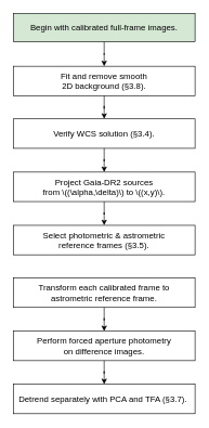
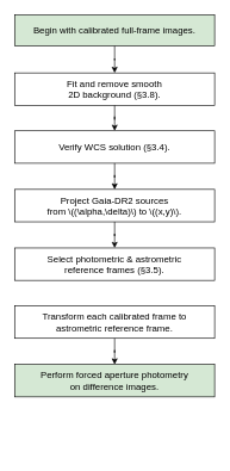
- <mxCell id="13" value="Perform forced aperture photometry&lt;br style=&quot;font-size: 13px;&quot;&gt;on difference images." style="rounded=0;whiteSpace=wrap;html=1;fontSize=13;flipV=1;flipH=1;verticalAlign=middle;align=center;" parent="2" vertex="1"><mxGeometry y="488.933" width="279.999" height="45.372" as="geometry" /></mxCell>
+ <mxCell id="13" value="Perform forced aperture photometry&lt;br style=&quot;font-size: 13px;&quot;&gt;on difference images." style="rounded=0;whiteSpace=wrap;html=1;fontSize=13;flipV=1;flipH=1;verticalAlign=middle;align=center;fillColor=#d5e8d4;" parent="2" vertex="1"><mxGeometry y="488.933" width="279.999" height="45.372" as="geometry" /></mxCell>
- <mxCell id="16" value="" style="edgeStyle=orthogonalEdgeStyle;rounded=0;jumpSize=2;orthogonalLoop=1;jettySize=auto;html=1;fontSize=13;" edge="1" parent="2" source="13" target="15"><mxGeometry relative="1" as="geometry" /></mxCell>
- <mxCell id="15" value="Detrend separately with PCA and TFA (§3.7).&amp;nbsp;" style="rounded=0;whiteSpace=wrap;html=1;fontSize=13;flipH=1;flipV=1;verticalAlign=middle;align=center;" parent="2" vertex="1"><mxGeometry x="0.001" y="570.628" width="279.999" height="45.372" as="geometry" /></mxCell>
